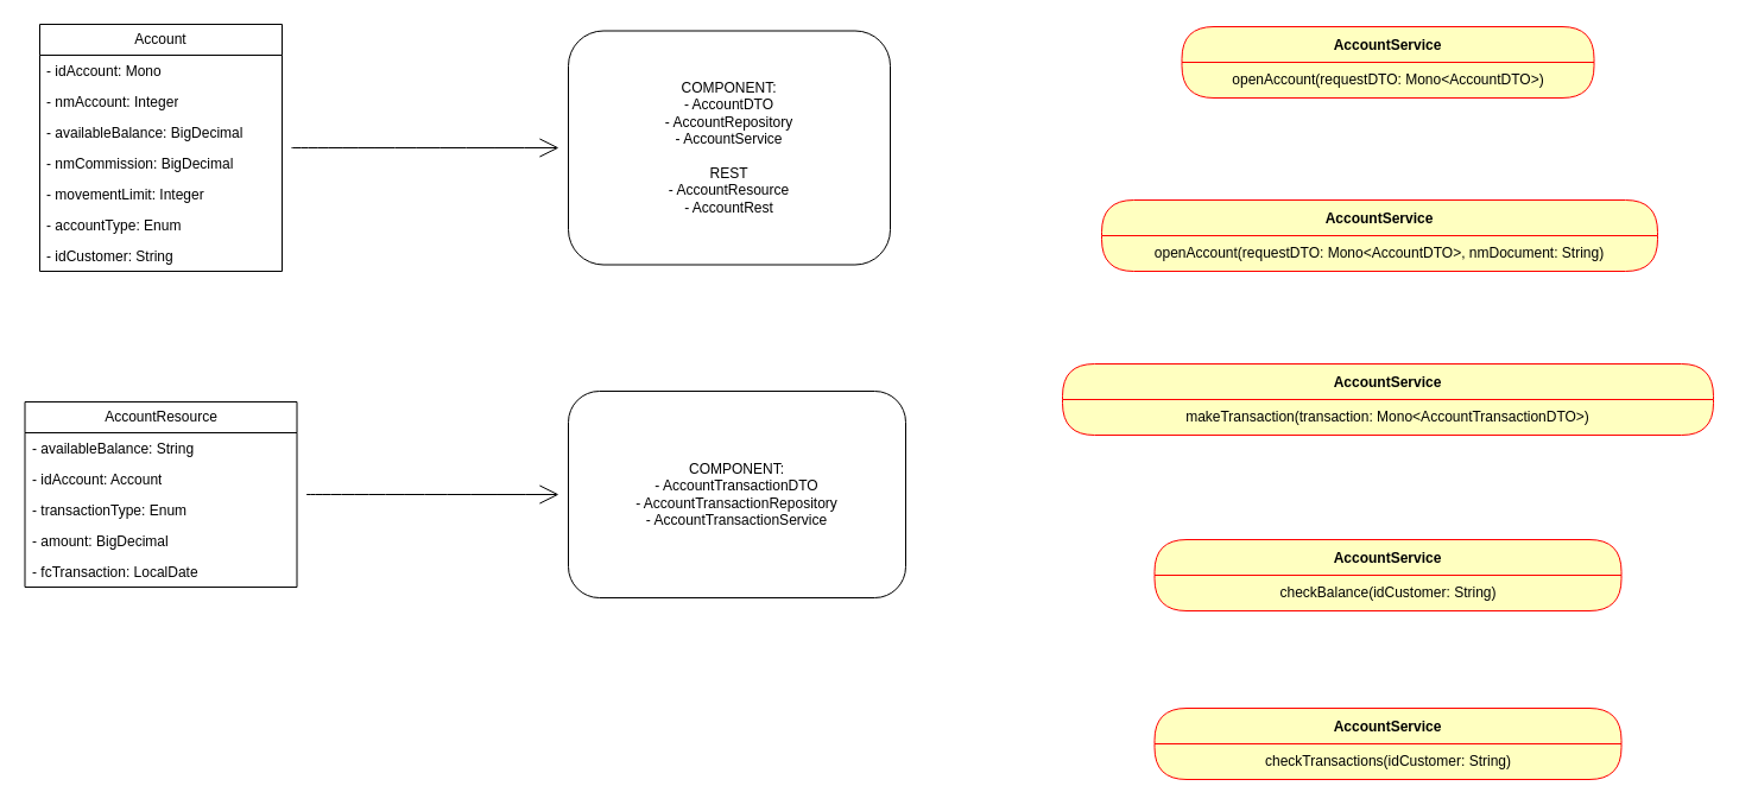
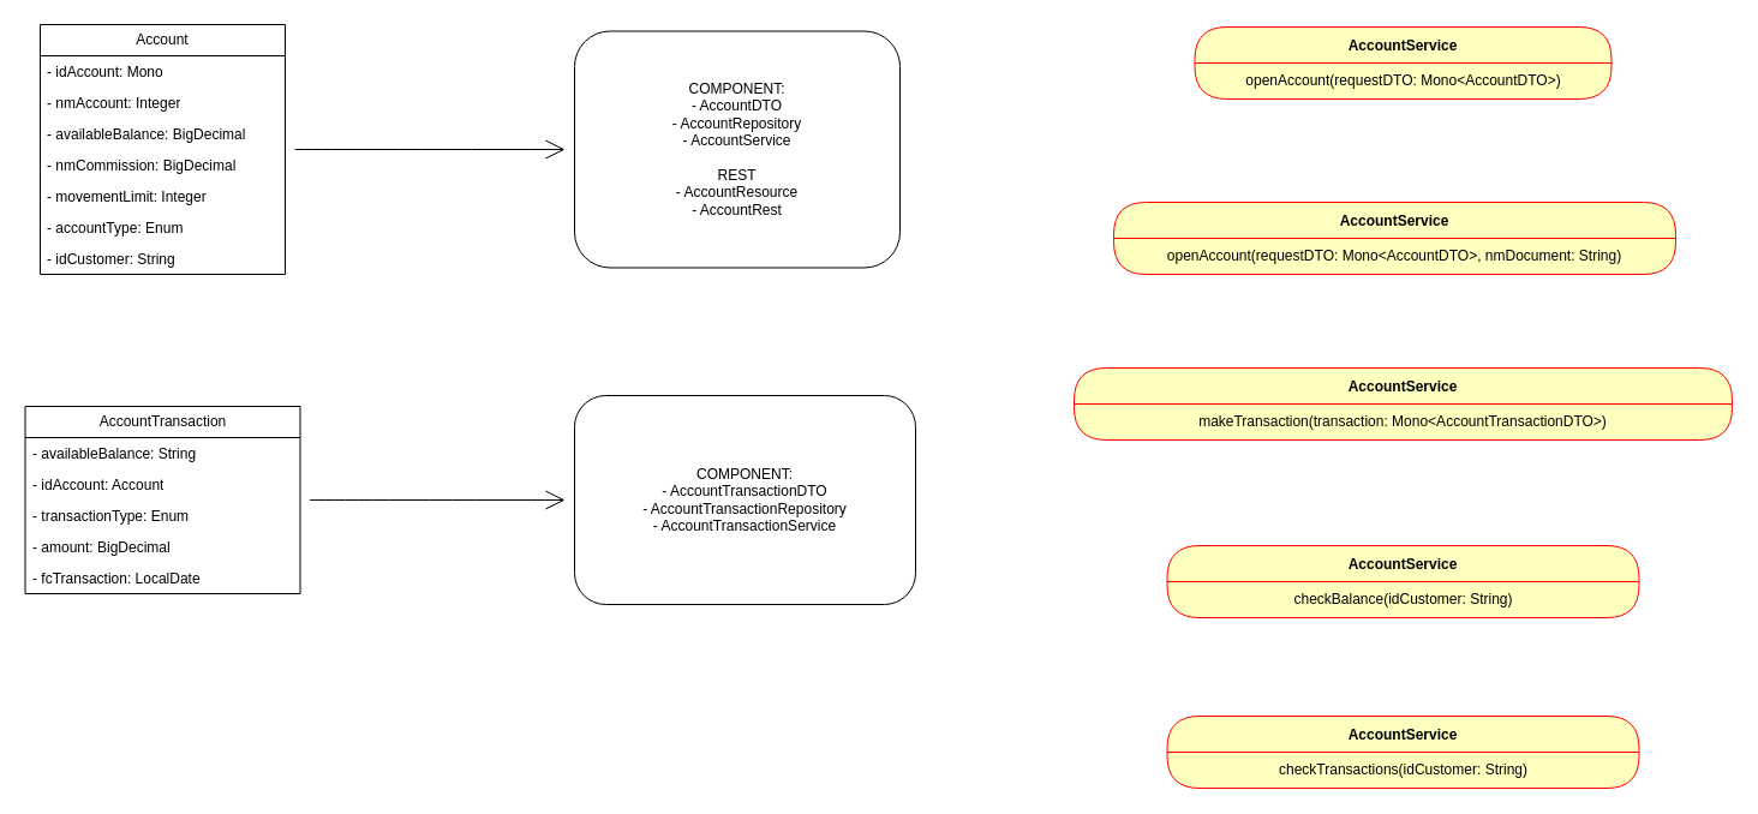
- <mxCell id="21" value="AccountResource" style="swimlane;fontStyle=0;childLayout=stackLayout;horizontal=1;startSize=26;fillColor=none;horizontalStack=0;resizeParent=1;resizeParentMax=0;resizeLast=0;collapsible=1;marginBottom=0;whiteSpace=wrap;html=1;" parent="1" vertex="1"><mxGeometry x="20.5" y="338" width="229" height="156" as="geometry" /></mxCell>
+ <mxCell id="21" value="AccountTransaction" style="swimlane;fontStyle=0;childLayout=stackLayout;horizontal=1;startSize=26;fillColor=none;horizontalStack=0;resizeParent=1;resizeParentMax=0;resizeLast=0;collapsible=1;marginBottom=0;whiteSpace=wrap;html=1;" parent="1" vertex="1"><mxGeometry x="20.5" y="338" width="229" height="156" as="geometry" /></mxCell>
